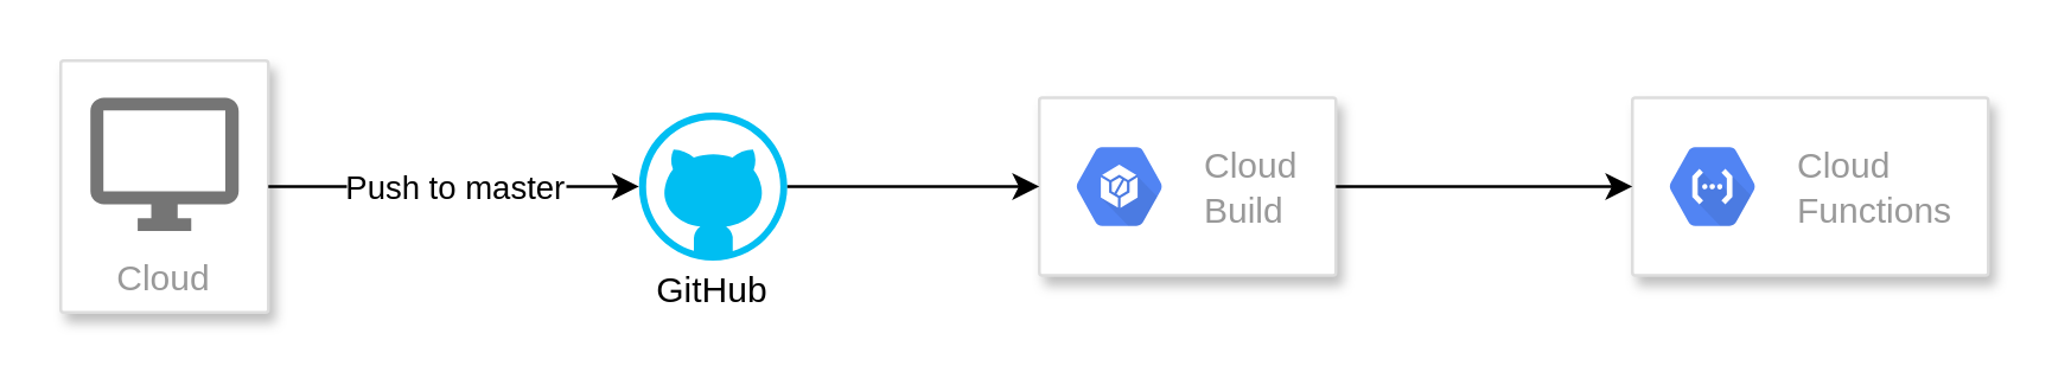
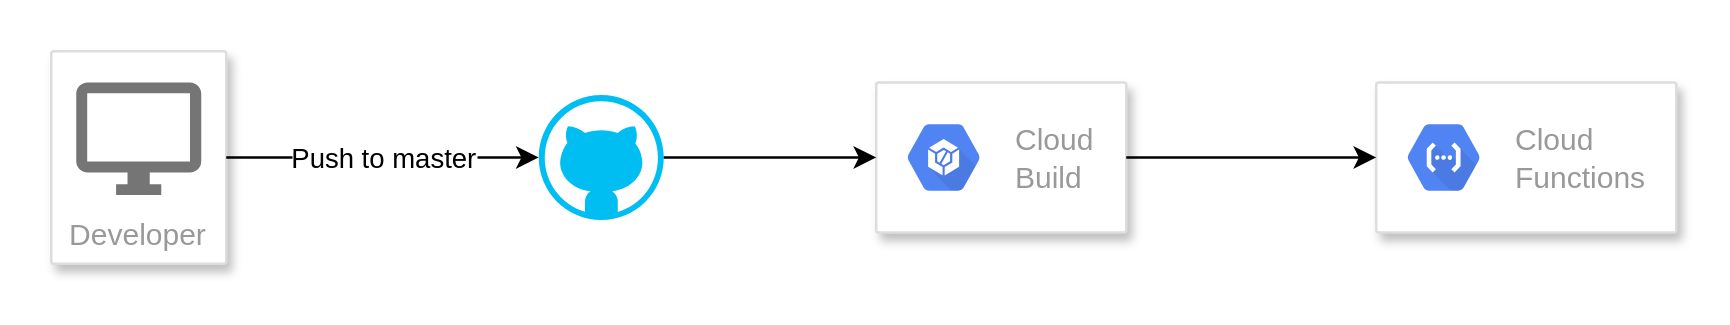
- <mxCell id="2" value="Cloud" style="strokeColor=#dddddd;shadow=1;strokeWidth=1;rounded=1;absoluteArcSize=1;arcSize=2;labelPosition=center;verticalLabelPosition=middle;align=center;verticalAlign=bottom;spacingLeft=0;fontColor=#999999;fontSize=12;whiteSpace=wrap;spacingBottom=2;" vertex="1" parent="1"><mxGeometry x="20" y="20" width="70" height="85" as="geometry" /></mxCell>
+ <mxCell id="2" value="Developer" style="strokeColor=#dddddd;shadow=1;strokeWidth=1;rounded=1;absoluteArcSize=1;arcSize=2;labelPosition=center;verticalLabelPosition=middle;align=center;verticalAlign=bottom;spacingLeft=0;fontColor=#999999;fontSize=12;whiteSpace=wrap;spacingBottom=2;" vertex="1" parent="1"><mxGeometry x="20" y="20" width="70" height="85" as="geometry" /></mxCell>
- <mxCell id="5" value="GitHub" style="text;html=1;strokeColor=none;fillColor=none;align=center;verticalAlign=middle;whiteSpace=wrap;rounded=0;" vertex="1" parent="1"><mxGeometry x="220" y="87.5" width="40" height="20" as="geometry" /></mxCell>
